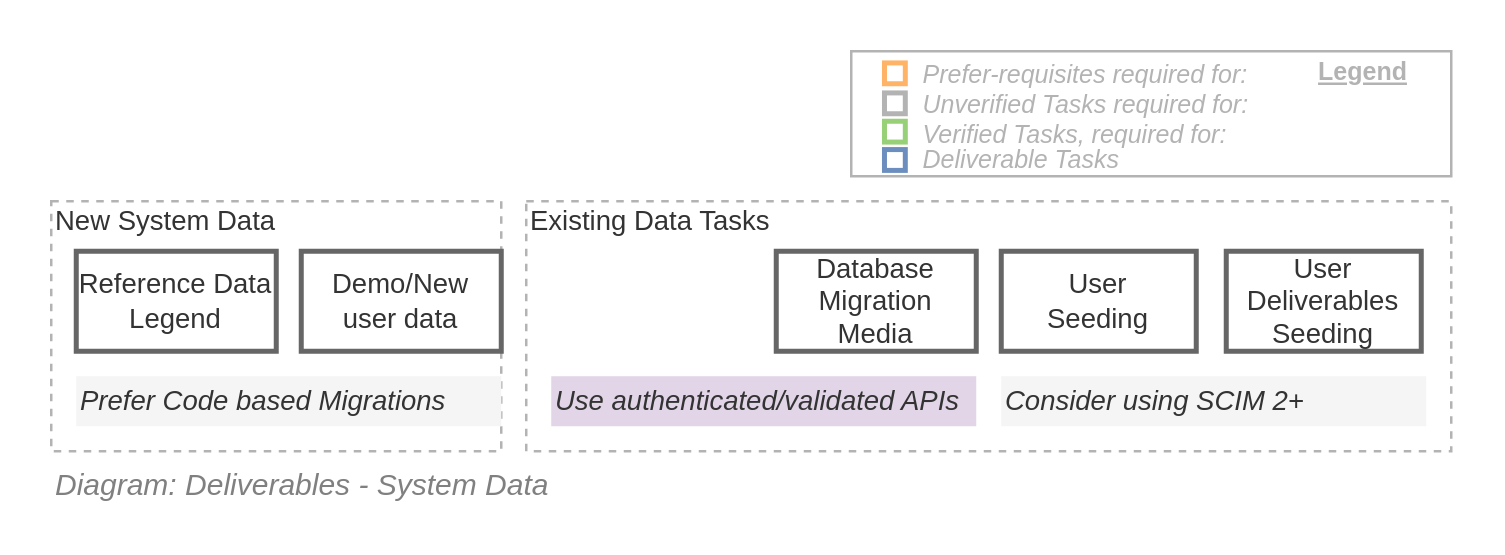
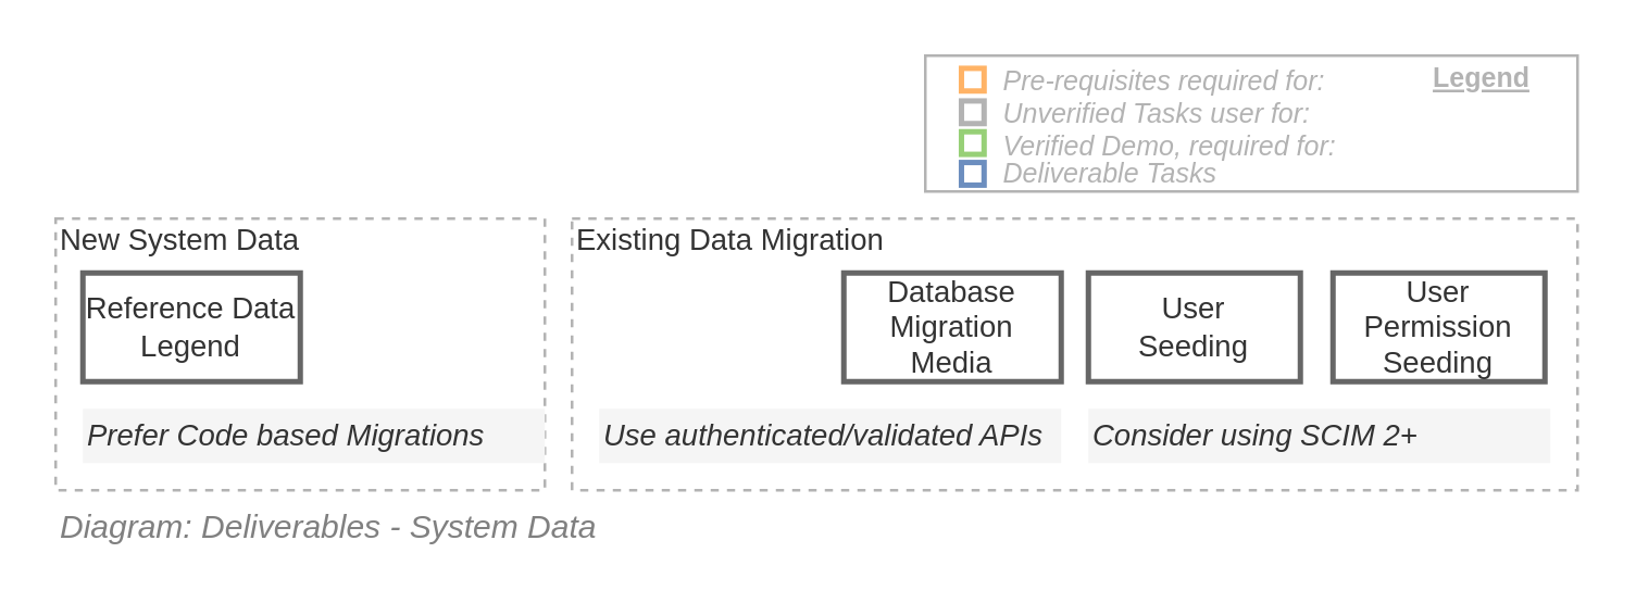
- <mxCell id="17" value="Prefer-requisites required for:" style="text;html=1;strokeColor=none;fillColor=none;align=left;verticalAlign=middle;whiteSpace=wrap;rounded=0;fontSize=10;fontStyle=2;fontColor=#B3B3B3;" parent="13" vertex="1"><mxGeometry x="26.595" y="4.667" width="213.405" height="8.333" as="geometry" /></mxCell>
+ <mxCell id="17" value="Pre-requisites required for:" style="text;html=1;strokeColor=none;fillColor=none;align=left;verticalAlign=middle;whiteSpace=wrap;rounded=0;fontSize=10;fontStyle=2;fontColor=#B3B3B3;" parent="13" vertex="1"><mxGeometry x="26.595" y="4.667" width="213.405" height="8.333" as="geometry" /></mxCell>
- <mxCell id="22" value="Unverified Tasks required for:" style="text;html=1;strokeColor=none;fillColor=none;align=left;verticalAlign=middle;whiteSpace=wrap;rounded=0;fontSize=10;fontStyle=2;fontColor=#B3B3B3;" parent="13" vertex="1"><mxGeometry x="26.595" y="16.667" width="213.405" height="8.333" as="geometry" /></mxCell>
+ <mxCell id="22" value="Unverified Tasks user for:" style="text;html=1;strokeColor=none;fillColor=none;align=left;verticalAlign=middle;whiteSpace=wrap;rounded=0;fontSize=10;fontStyle=2;fontColor=#B3B3B3;" parent="13" vertex="1"><mxGeometry x="26.595" y="16.667" width="213.405" height="8.333" as="geometry" /></mxCell>
- <mxCell id="18" value="Verified Tasks, required for:" style="text;html=1;strokeColor=none;fillColor=none;align=left;verticalAlign=middle;whiteSpace=wrap;rounded=0;fontSize=10;fontStyle=2;fontColor=#B3B3B3;" parent="13" vertex="1"><mxGeometry x="26.59" y="30" width="213.41" height="6.33" as="geometry" /></mxCell>
+ <mxCell id="18" value="Verified Demo, required for:" style="text;html=1;strokeColor=none;fillColor=none;align=left;verticalAlign=middle;whiteSpace=wrap;rounded=0;fontSize=10;fontStyle=2;fontColor=#B3B3B3;" parent="13" vertex="1"><mxGeometry x="26.59" y="30" width="213.41" height="6.33" as="geometry" /></mxCell>
- <mxCell id="2" value="Existing Data Tasks" style="rounded=0;whiteSpace=wrap;html=1;shadow=0;glass=0;comic=0;strokeColor=#B3B3B3;fillColor=none;fontSize=11;align=left;fontColor=#333333;recursiveResize=0;container=1;collapsible=0;verticalAlign=top;spacing=2;spacingTop=-5;dashed=1;" parent="1" vertex="1"><mxGeometry x="210" y="80" width="370" height="100" as="geometry" /></mxCell>
+ <mxCell id="2" value="Existing Data Migration" style="rounded=0;whiteSpace=wrap;html=1;shadow=0;glass=0;comic=0;strokeColor=#B3B3B3;fillColor=none;fontSize=11;align=left;fontColor=#333333;recursiveResize=0;container=1;collapsible=0;verticalAlign=top;spacing=2;spacingTop=-5;dashed=1;" parent="1" vertex="1"><mxGeometry x="210" y="80" width="370" height="100" as="geometry" /></mxCell>
- <mxCell id="11" value="Demo/New user data" style="rounded=0;whiteSpace=wrap;html=1;shadow=0;glass=0;comic=0;fontSize=11;align=center;fontColor=#333333;recursiveResize=0;container=1;collapsible=0;strokeWidth=2;strokeColor=#666666;fillColor=none;" parent="8" vertex="1"><mxGeometry x="100" y="20" width="80" height="40" as="geometry" /></mxCell>
- <mxCell id="5" value="User Deliverables&lt;br style=&quot;font-size: 11px&quot;&gt;Seeding" style="rounded=0;whiteSpace=wrap;html=1;shadow=0;glass=0;comic=0;fontSize=11;align=center;fontColor=#333333;recursiveResize=0;container=1;collapsible=0;strokeWidth=2;strokeColor=#666666;fillColor=none;" parent="2" vertex="1"><mxGeometry x="280" y="20" width="78" height="40" as="geometry" /></mxCell>
+ <mxCell id="5" value="User Permission&lt;br style=&quot;font-size: 11px&quot;&gt;Seeding" style="rounded=0;whiteSpace=wrap;html=1;shadow=0;glass=0;comic=0;fontSize=11;align=center;fontColor=#333333;recursiveResize=0;container=1;collapsible=0;strokeWidth=2;strokeColor=#666666;fillColor=none;" parent="2" vertex="1"><mxGeometry x="280" y="20" width="78" height="40" as="geometry" /></mxCell>
- <mxCell id="6" value="&lt;font style=&quot;font-size: 11px&quot;&gt;&lt;i&gt;Use authenticated/validated APIs&lt;/i&gt;&lt;/font&gt;" style="rounded=0;whiteSpace=wrap;html=1;sketch=0;fontSize=12;strokeWidth=1;fillColor=#e1d5e7;align=left;fontColor=#333333;strokeColor=none;" parent="2" vertex="1"><mxGeometry x="10" y="70" width="170" height="20" as="geometry" /></mxCell>
+ <mxCell id="6" value="&lt;font style=&quot;font-size: 11px&quot;&gt;&lt;i&gt;Use authenticated/validated APIs&lt;/i&gt;&lt;/font&gt;" style="rounded=0;whiteSpace=wrap;html=1;sketch=0;fontSize=12;strokeWidth=1;fillColor=#f5f5f5;align=left;fontColor=#333333;strokeColor=none;" parent="2" vertex="1"><mxGeometry x="10" y="70" width="170" height="20" as="geometry" /></mxCell>
